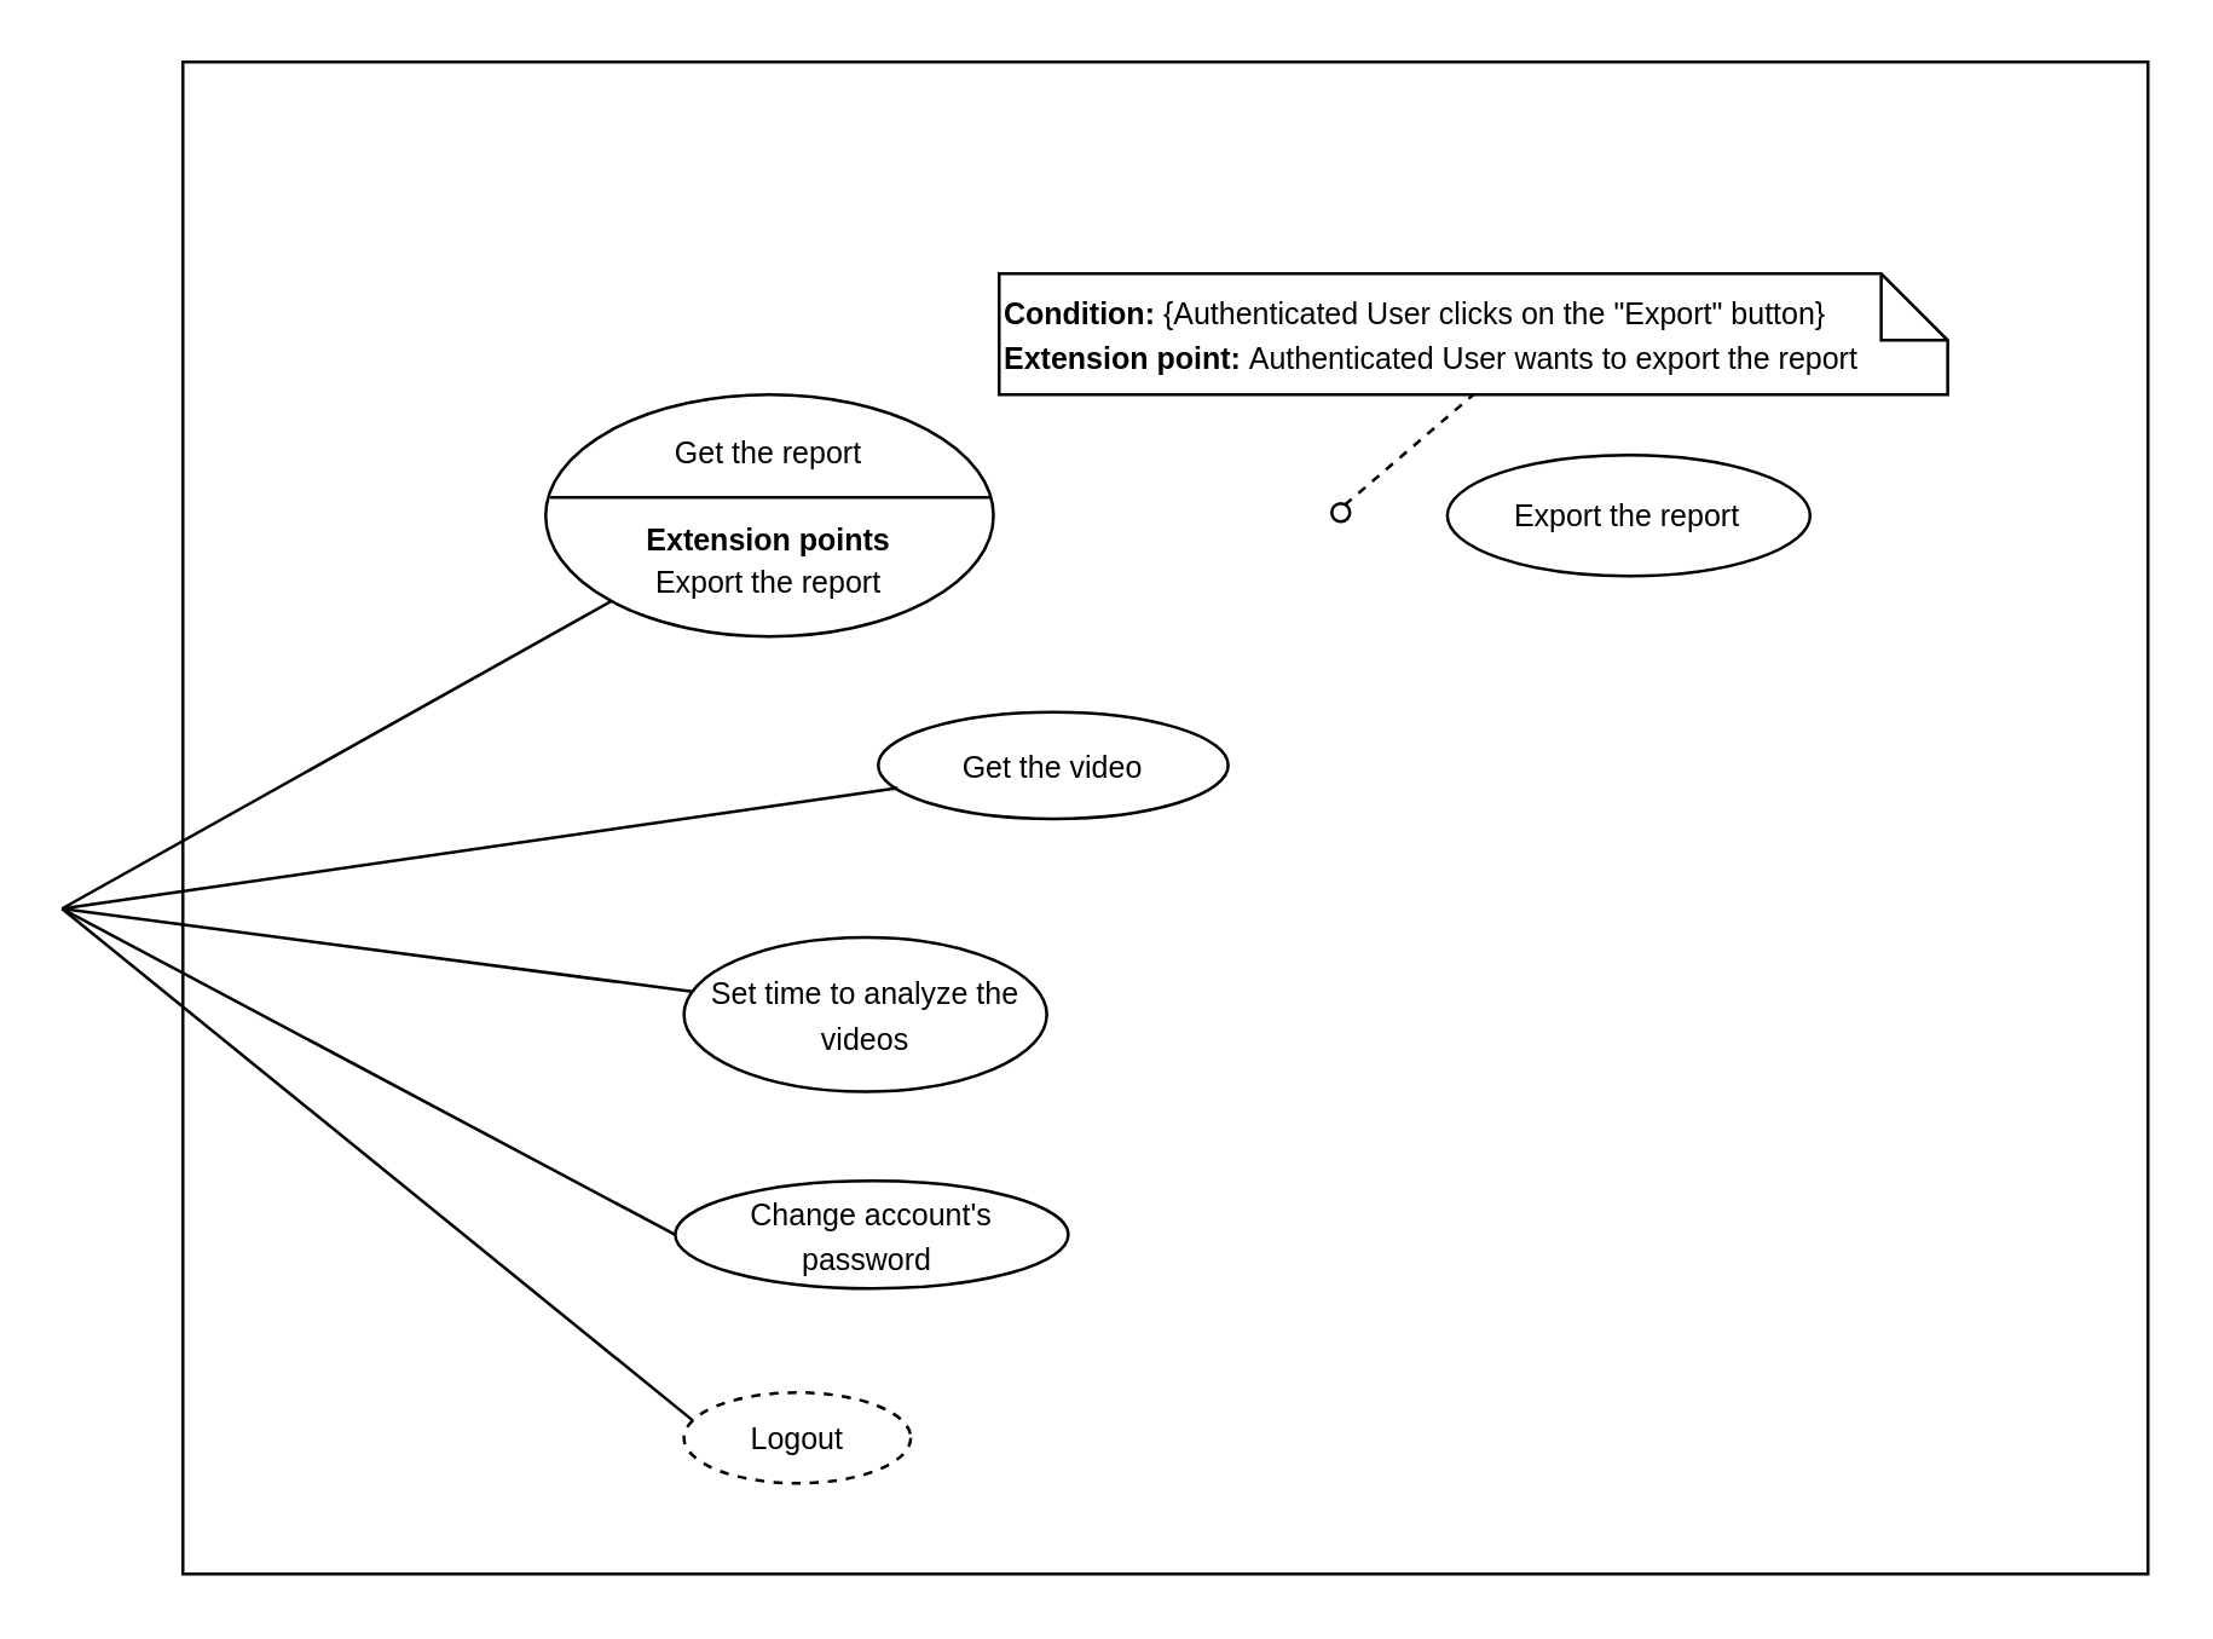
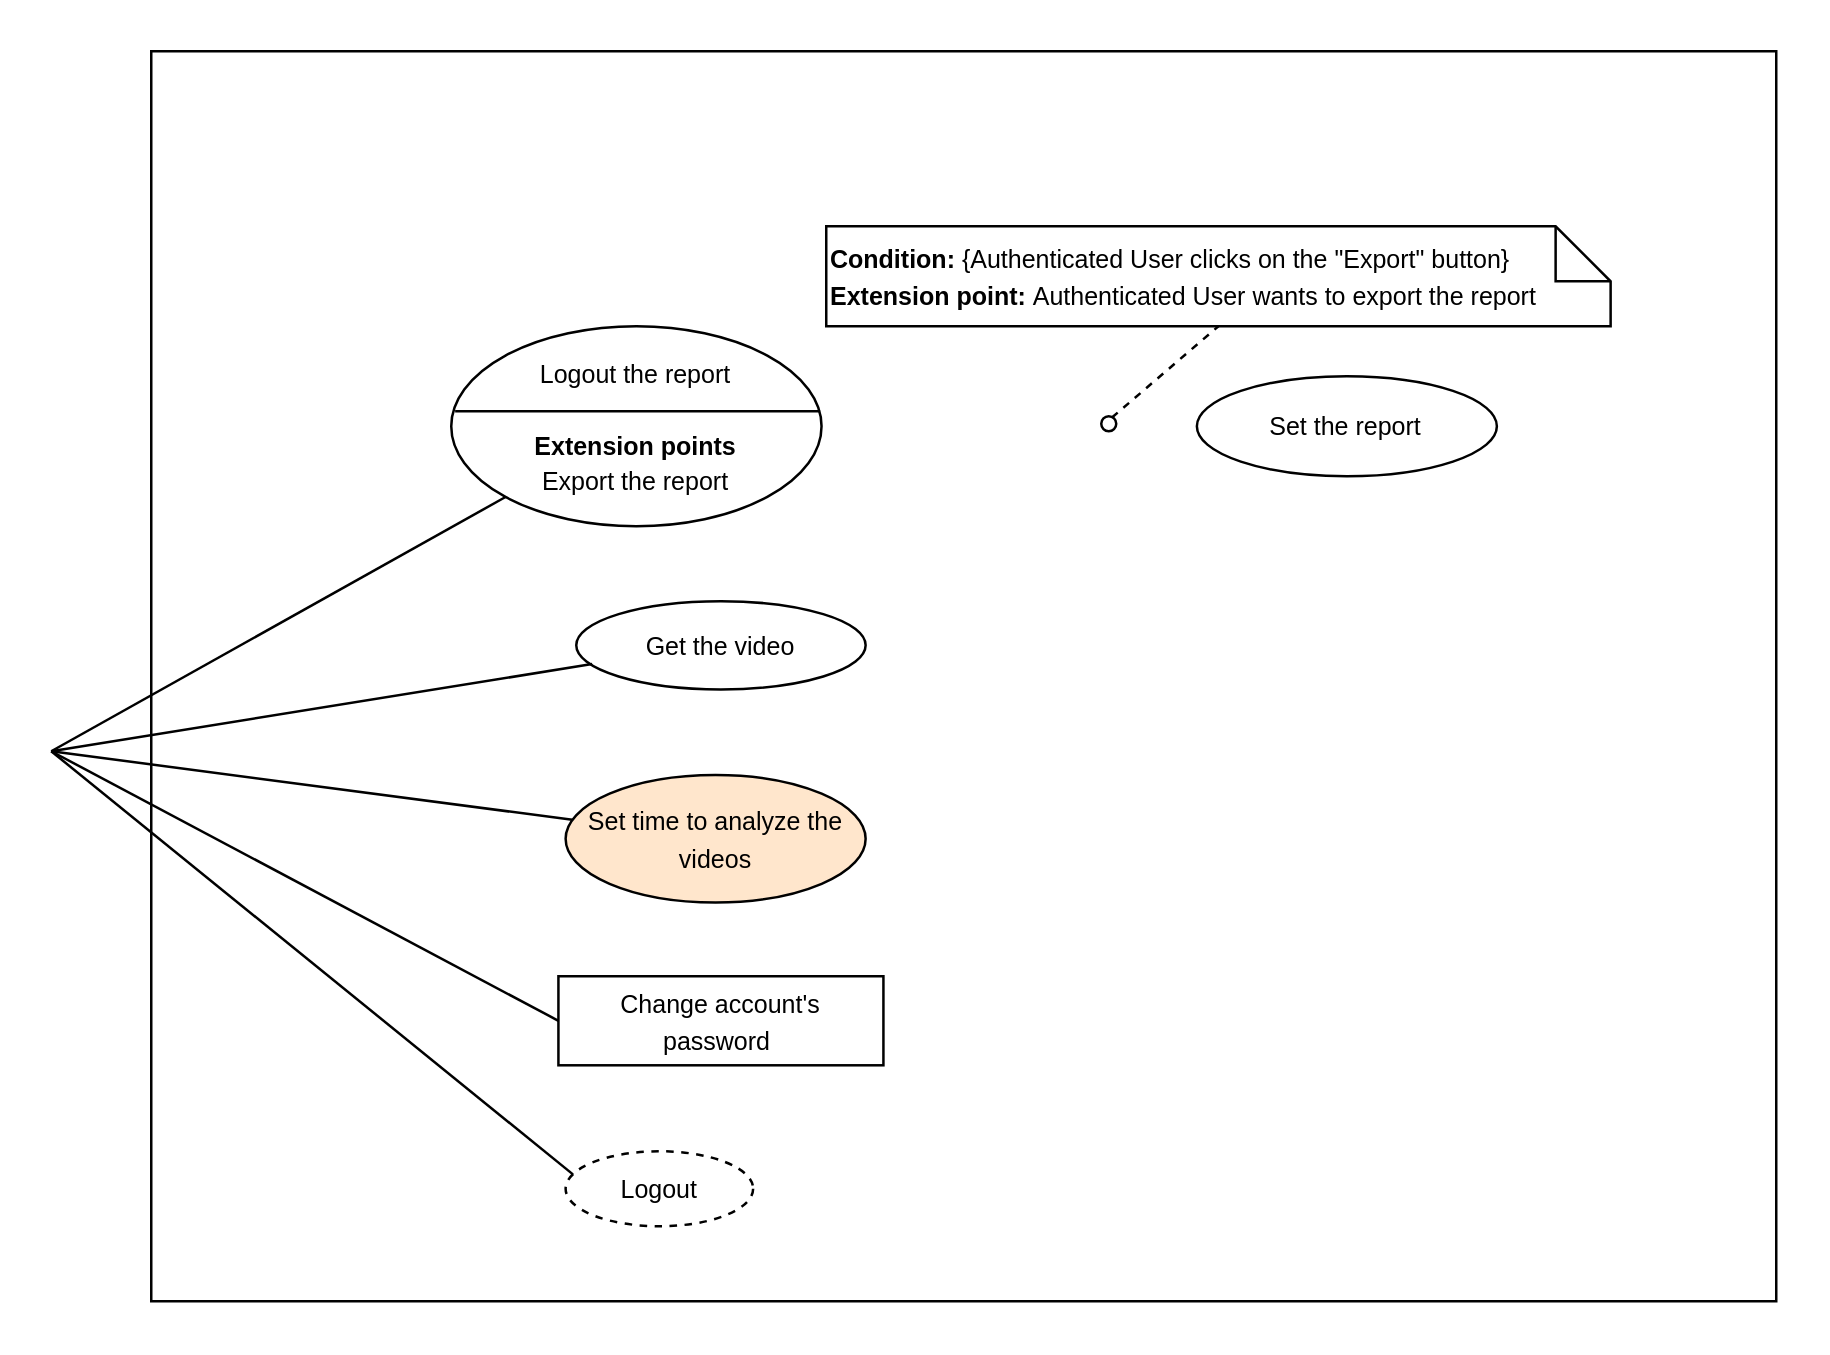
- <mxCell id="3" value="&lt;font style=&quot;font-size: 10px&quot;&gt;Get the report&lt;br&gt;&lt;br&gt;&lt;b&gt;Extension points&lt;br&gt;&lt;/b&gt;Export the report&lt;br&gt;&lt;/font&gt;" style="ellipse;whiteSpace=wrap;html=1;fillColor=#ffffff;gradientColor=none;" parent="1" vertex="1"><mxGeometry x="180" y="130" width="148.12" height="80" as="geometry" /></mxCell>
+ <mxCell id="3" value="&lt;font style=&quot;font-size: 10px&quot;&gt;Logout the report&lt;br&gt;&lt;br&gt;&lt;b&gt;Extension points&lt;br&gt;&lt;/b&gt;Export the report&lt;br&gt;&lt;/font&gt;" style="ellipse;whiteSpace=wrap;html=1;fillColor=#ffffff;gradientColor=none;" parent="1" vertex="1"><mxGeometry x="180" y="130" width="148.12" height="80" as="geometry" /></mxCell>
- <mxCell id="11" value="&lt;font style=&quot;font-size: 10px&quot;&gt;Export the report&lt;/font&gt;" style="ellipse;whiteSpace=wrap;html=1;" parent="1" vertex="1"><mxGeometry x="478.25" y="150" width="120" height="40" as="geometry" /></mxCell>
+ <mxCell id="11" value="&lt;font style=&quot;font-size: 10px&quot;&gt;Set the report&lt;/font&gt;" style="ellipse;whiteSpace=wrap;html=1;" parent="1" vertex="1"><mxGeometry x="478.25" y="150" width="120" height="40" as="geometry" /></mxCell>
- <mxCell id="4" value="&lt;font style=&quot;font-size: 10px&quot;&gt;Get the video&lt;br&gt;&lt;/font&gt;" style="ellipse;whiteSpace=wrap;html=1;fillColor=#ffffff;gradientColor=none;" parent="1" vertex="1"><mxGeometry x="290" y="235" width="115.75" height="35.25" as="geometry" /></mxCell>
+ <mxCell id="4" value="&lt;font style=&quot;font-size: 10px&quot;&gt;Get the video&lt;br&gt;&lt;/font&gt;" style="ellipse;whiteSpace=wrap;html=1;fillColor=#ffffff;gradientColor=none;" parent="1" vertex="1"><mxGeometry x="230" y="240" width="115.75" height="35.25" as="geometry" /></mxCell>
- <mxCell id="15" value="&lt;font style=&quot;font-size: 10px&quot;&gt;Set time to analyze the videos&lt;/font&gt;" style="ellipse;whiteSpace=wrap;html=1;" parent="1" vertex="1"><mxGeometry x="225.75" y="309.5" width="120" height="51" as="geometry" /></mxCell>
+ <mxCell id="15" value="&lt;font style=&quot;font-size: 10px&quot;&gt;Set time to analyze the videos&lt;/font&gt;" style="ellipse;whiteSpace=wrap;html=1;fillColor=#ffe6cc;" parent="1" vertex="1"><mxGeometry x="225.75" y="309.5" width="120" height="51" as="geometry" /></mxCell>
- <mxCell id="7" value="&lt;span style=&quot;font-size: 10px&quot;&gt;Change account's password&amp;nbsp;&lt;/span&gt;" style="ellipse;whiteSpace=wrap;html=1;fillColor=#ffffff;gradientColor=none;" parent="1" vertex="1"><mxGeometry x="222.87" y="390" width="130" height="35.62" as="geometry" /></mxCell>
+ <mxCell id="7" value="&lt;span style=&quot;font-size: 10px&quot;&gt;Change account's password&amp;nbsp;&lt;/span&gt;" style="whiteSpace=wrap;html=1;fillColor=#ffffff;gradientColor=none;rounded=0;" parent="1" vertex="1"><mxGeometry x="222.87" y="390" width="130" height="35.62" as="geometry" /></mxCell>
